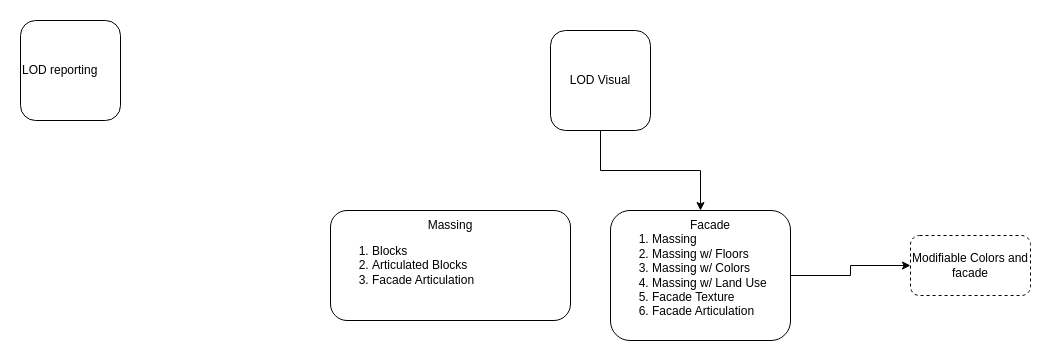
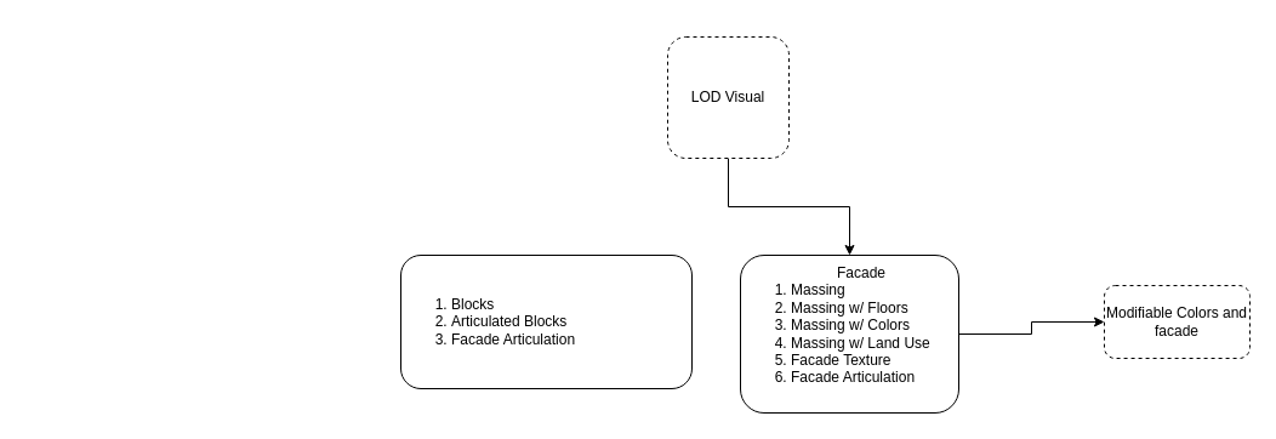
- <mxCell id="2" value="&lt;div align=&quot;left&quot;&gt;LOD reporting &lt;/div&gt;" style="whiteSpace=wrap;html=1;aspect=fixed;align=left;rounded=1;" vertex="1" parent="1"><mxGeometry x="20" y="20" width="100" height="100" as="geometry" /></mxCell>
- <mxCell id="4" value="&lt;div&gt;LOD Visual&lt;br&gt;&lt;/div&gt;" style="whiteSpace=wrap;html=1;aspect=fixed;align=center;rounded=1;" vertex="1" parent="1"><mxGeometry x="550" y="30" width="100" height="100" as="geometry" /></mxCell>
+ <mxCell id="4" value="&lt;div&gt;LOD Visual&lt;br&gt;&lt;/div&gt;" style="whiteSpace=wrap;html=1;aspect=fixed;align=center;rounded=1;dashed=1;" vertex="1" parent="1"><mxGeometry x="550" y="30" width="100" height="100" as="geometry" /></mxCell>
- <mxCell id="8" value="Massing" style="text;html=1;strokeColor=none;fillColor=none;align=center;verticalAlign=middle;whiteSpace=wrap;rounded=0;" vertex="1" parent="1"><mxGeometry x="420" y="210" width="60" height="30" as="geometry" /></mxCell>
